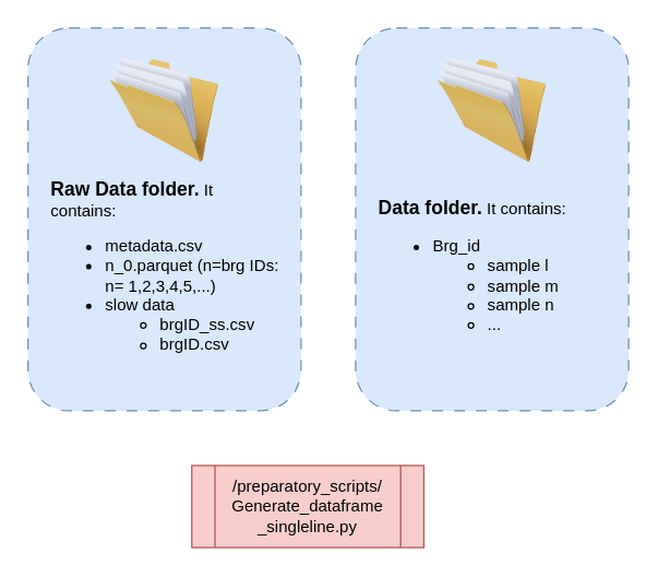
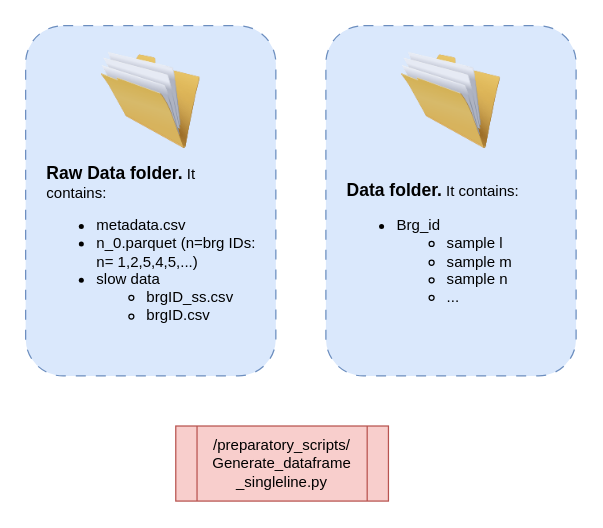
- <mxCell id="4" value="&lt;b&gt;&lt;font style=&quot;font-size: 14px;&quot;&gt;Raw Data folder.&lt;/font&gt;&lt;/b&gt; It contains:&lt;div&gt;&lt;ul&gt;&lt;li&gt;metadata.csv&lt;/li&gt;&lt;li&gt;n_0.parquet (n=brg IDs: n= 1,2,3,4,5,...)&lt;/li&gt;&lt;li&gt;slow data&lt;/li&gt;&lt;ul&gt;&lt;li&gt;brgID_ss.csv&lt;br&gt;&lt;/li&gt;&lt;li&gt;brgID.csv&lt;/li&gt;&lt;/ul&gt;&lt;/ul&gt;&lt;/div&gt;" style="text;html=1;align=left;verticalAlign=middle;whiteSpace=wrap;rounded=0;" vertex="1" parent="1"><mxGeometry x="35" y="120" width="170" height="160" as="geometry" /></mxCell>
+ <mxCell id="4" value="&lt;b&gt;&lt;font style=&quot;font-size: 14px;&quot;&gt;Raw Data folder.&lt;/font&gt;&lt;/b&gt; It contains:&lt;div&gt;&lt;ul&gt;&lt;li&gt;metadata.csv&lt;/li&gt;&lt;li&gt;n_0.parquet (n=brg IDs: n= 1,2,5,4,5,...)&lt;/li&gt;&lt;li&gt;slow data&lt;/li&gt;&lt;ul&gt;&lt;li&gt;brgID_ss.csv&lt;br&gt;&lt;/li&gt;&lt;li&gt;brgID.csv&lt;/li&gt;&lt;/ul&gt;&lt;/ul&gt;&lt;/div&gt;" style="text;html=1;align=left;verticalAlign=middle;whiteSpace=wrap;rounded=0;" vertex="1" parent="1"><mxGeometry x="35" y="120" width="170" height="160" as="geometry" /></mxCell>
